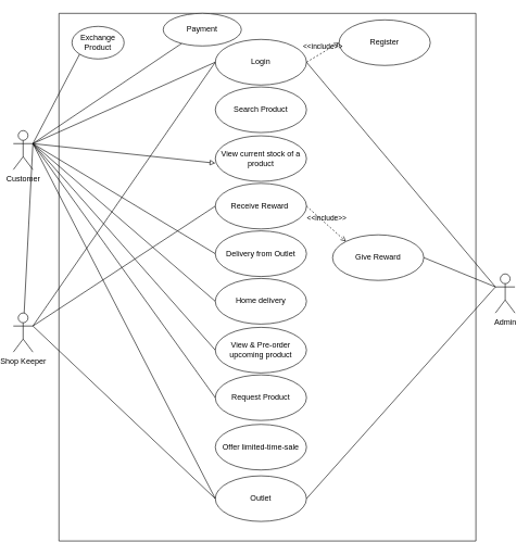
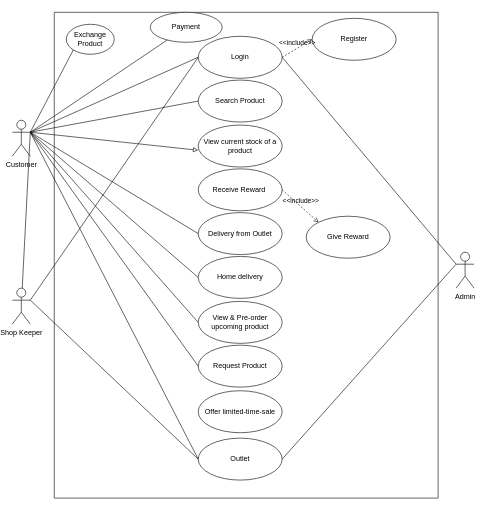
+ <mxCell id="20" style="edgeStyle=none;rounded=0;orthogonalLoop=1;jettySize=auto;html=1;exitX=1;exitY=0.333;exitDx=0;exitDy=0;exitPerimeter=0;entryX=0;entryY=0.5;entryDx=0;entryDy=0;endArrow=none;endFill=0;" parent="1" source="30" target="3" edge="1"><mxGeometry relative="1" as="geometry" /></mxCell>
- <mxCell id="32" style="edgeStyle=none;rounded=0;orthogonalLoop=1;jettySize=auto;html=1;exitX=1;exitY=0.333;exitDx=0;exitDy=0;exitPerimeter=0;entryX=0;entryY=0.5;entryDx=0;entryDy=0;endArrow=none;endFill=0;" parent="1" source="34" target="5" edge="1"><mxGeometry relative="1" as="geometry" /></mxCell>
- <mxCell id="36" style="edgeStyle=none;rounded=0;orthogonalLoop=1;jettySize=auto;html=1;exitX=0;exitY=0.333;exitDx=0;exitDy=0;exitPerimeter=0;entryX=1;entryY=0.5;entryDx=0;entryDy=0;endArrow=none;endFill=0;" parent="1" source="38" target="13" edge="1"><mxGeometry relative="1" as="geometry" /></mxCell>
